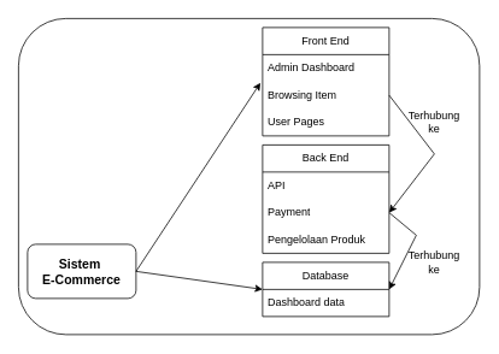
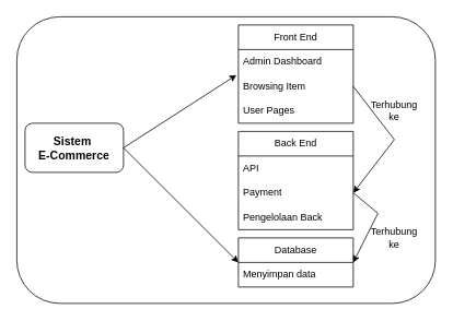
- <mxCell id="10" value="Pengelolaan Produk" style="text;strokeColor=none;fillColor=none;align=left;verticalAlign=middle;spacingLeft=4;spacingRight=4;overflow=hidden;points=[[0,0.5],[1,0.5]];portConstraint=eastwest;rotatable=0;whiteSpace=wrap;html=1;" vertex="1" parent="7"><mxGeometry y="90" width="140" height="30" as="geometry" /></mxCell>
+ <mxCell id="10" value="Pengelolaan Back" style="text;strokeColor=none;fillColor=none;align=left;verticalAlign=middle;spacingLeft=4;spacingRight=4;overflow=hidden;points=[[0,0.5],[1,0.5]];portConstraint=eastwest;rotatable=0;whiteSpace=wrap;html=1;" vertex="1" parent="7"><mxGeometry y="90" width="140" height="30" as="geometry" /></mxCell>
- <mxCell id="13" value="&lt;span style=&quot;font-size: 14px;&quot;&gt;&lt;b&gt;Sistem&amp;nbsp;&lt;/b&gt;&lt;/span&gt;&lt;div&gt;&lt;span style=&quot;font-size: 14px;&quot;&gt;&lt;b&gt;E-Commerce&lt;/b&gt;&lt;/span&gt;&lt;/div&gt;" style="rounded=1;whiteSpace=wrap;html=1;" vertex="1" parent="1"><mxGeometry x="30" y="270" width="120" height="60" as="geometry" /></mxCell>
+ <mxCell id="13" value="&lt;span style=&quot;font-size: 14px;&quot;&gt;&lt;b&gt;Sistem&amp;nbsp;&lt;/b&gt;&lt;/span&gt;&lt;div&gt;&lt;span style=&quot;font-size: 14px;&quot;&gt;&lt;b&gt;E-Commerce&lt;/b&gt;&lt;/span&gt;&lt;/div&gt;" style="rounded=1;whiteSpace=wrap;html=1;" vertex="1" parent="1"><mxGeometry x="30" y="150" width="120" height="60" as="geometry" /></mxCell>
- <mxCell id="12" value="Dashboard data" style="text;strokeColor=none;fillColor=none;align=left;verticalAlign=middle;spacingLeft=4;spacingRight=4;overflow=hidden;points=[[0,0.5],[1,0.5]];portConstraint=eastwest;rotatable=0;whiteSpace=wrap;html=1;" vertex="1" parent="11"><mxGeometry y="30" width="140" height="30" as="geometry" /></mxCell>
+ <mxCell id="12" value="Menyimpan data" style="text;strokeColor=none;fillColor=none;align=left;verticalAlign=middle;spacingLeft=4;spacingRight=4;overflow=hidden;points=[[0,0.5],[1,0.5]];portConstraint=eastwest;rotatable=0;whiteSpace=wrap;html=1;" vertex="1" parent="11"><mxGeometry y="30" width="140" height="30" as="geometry" /></mxCell>
